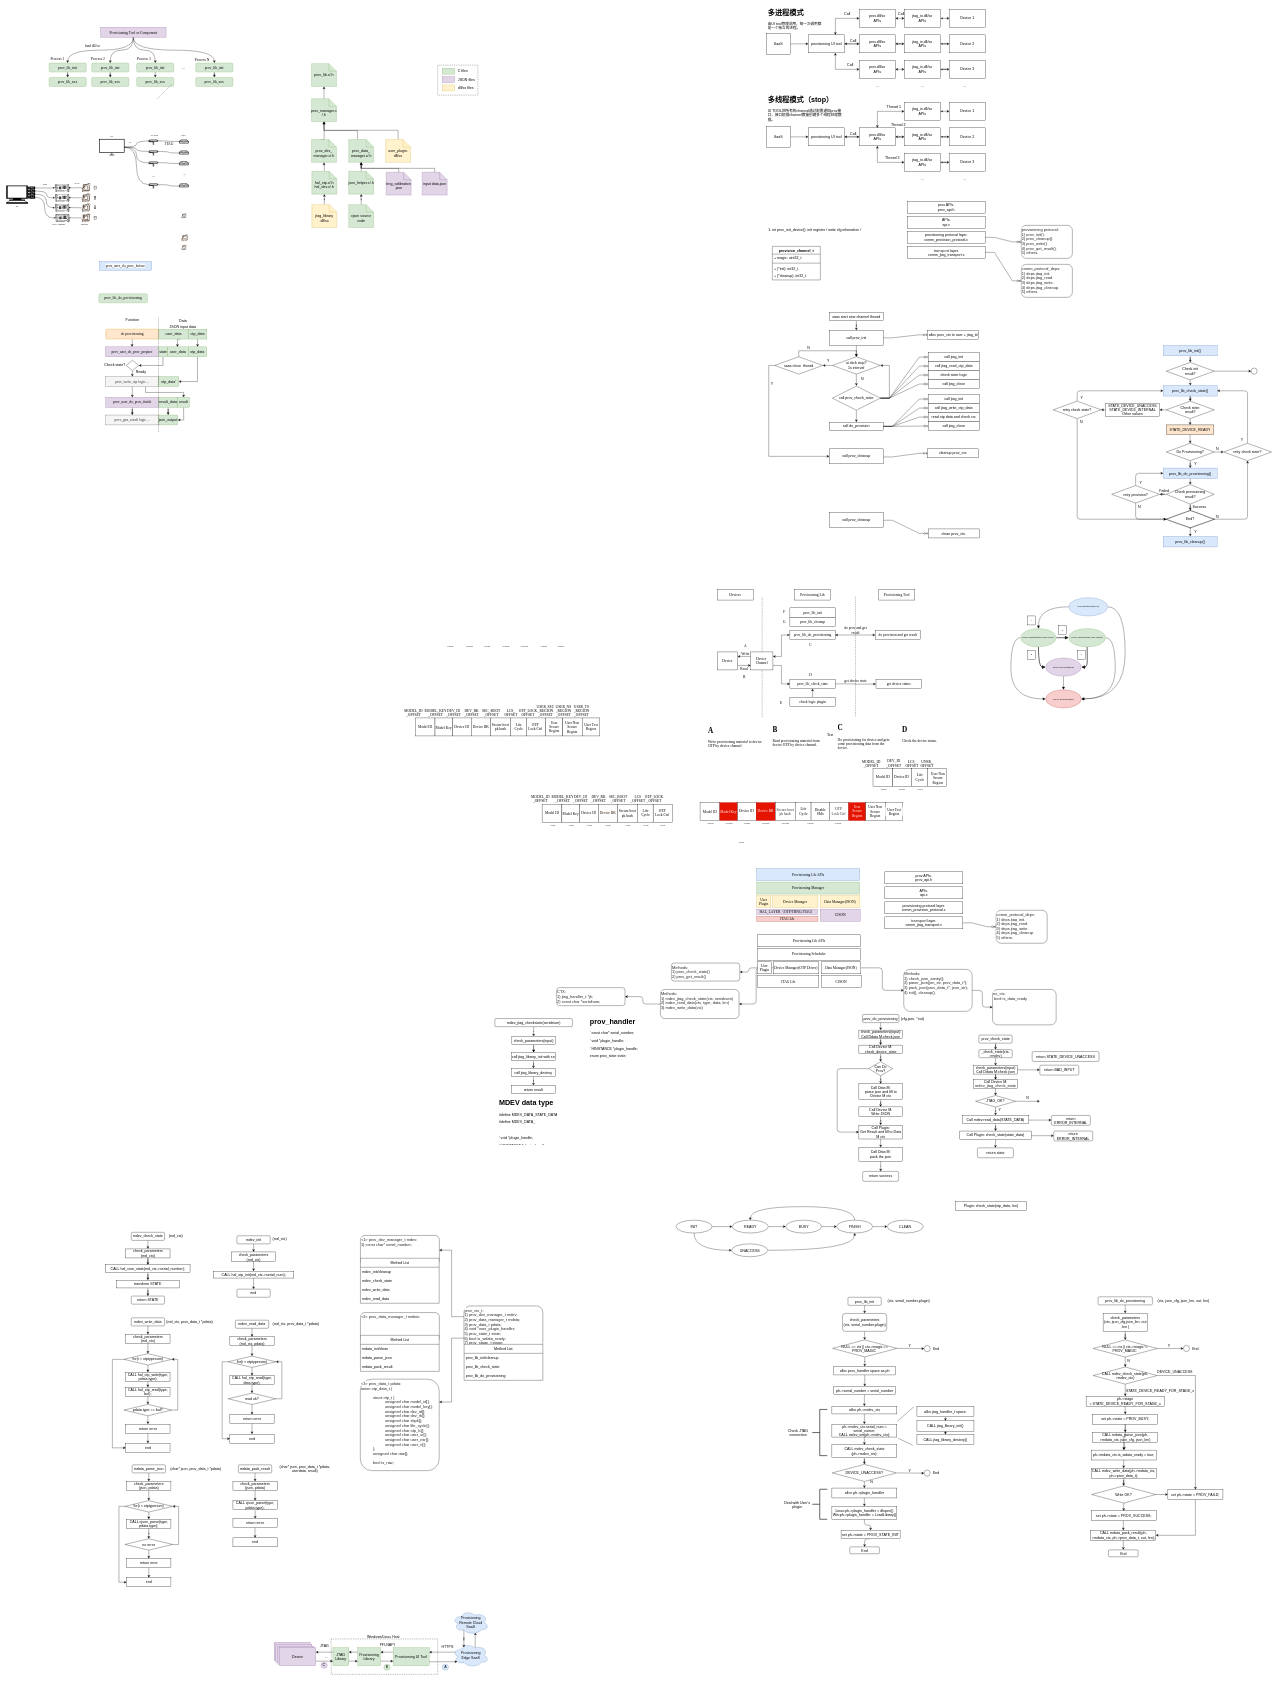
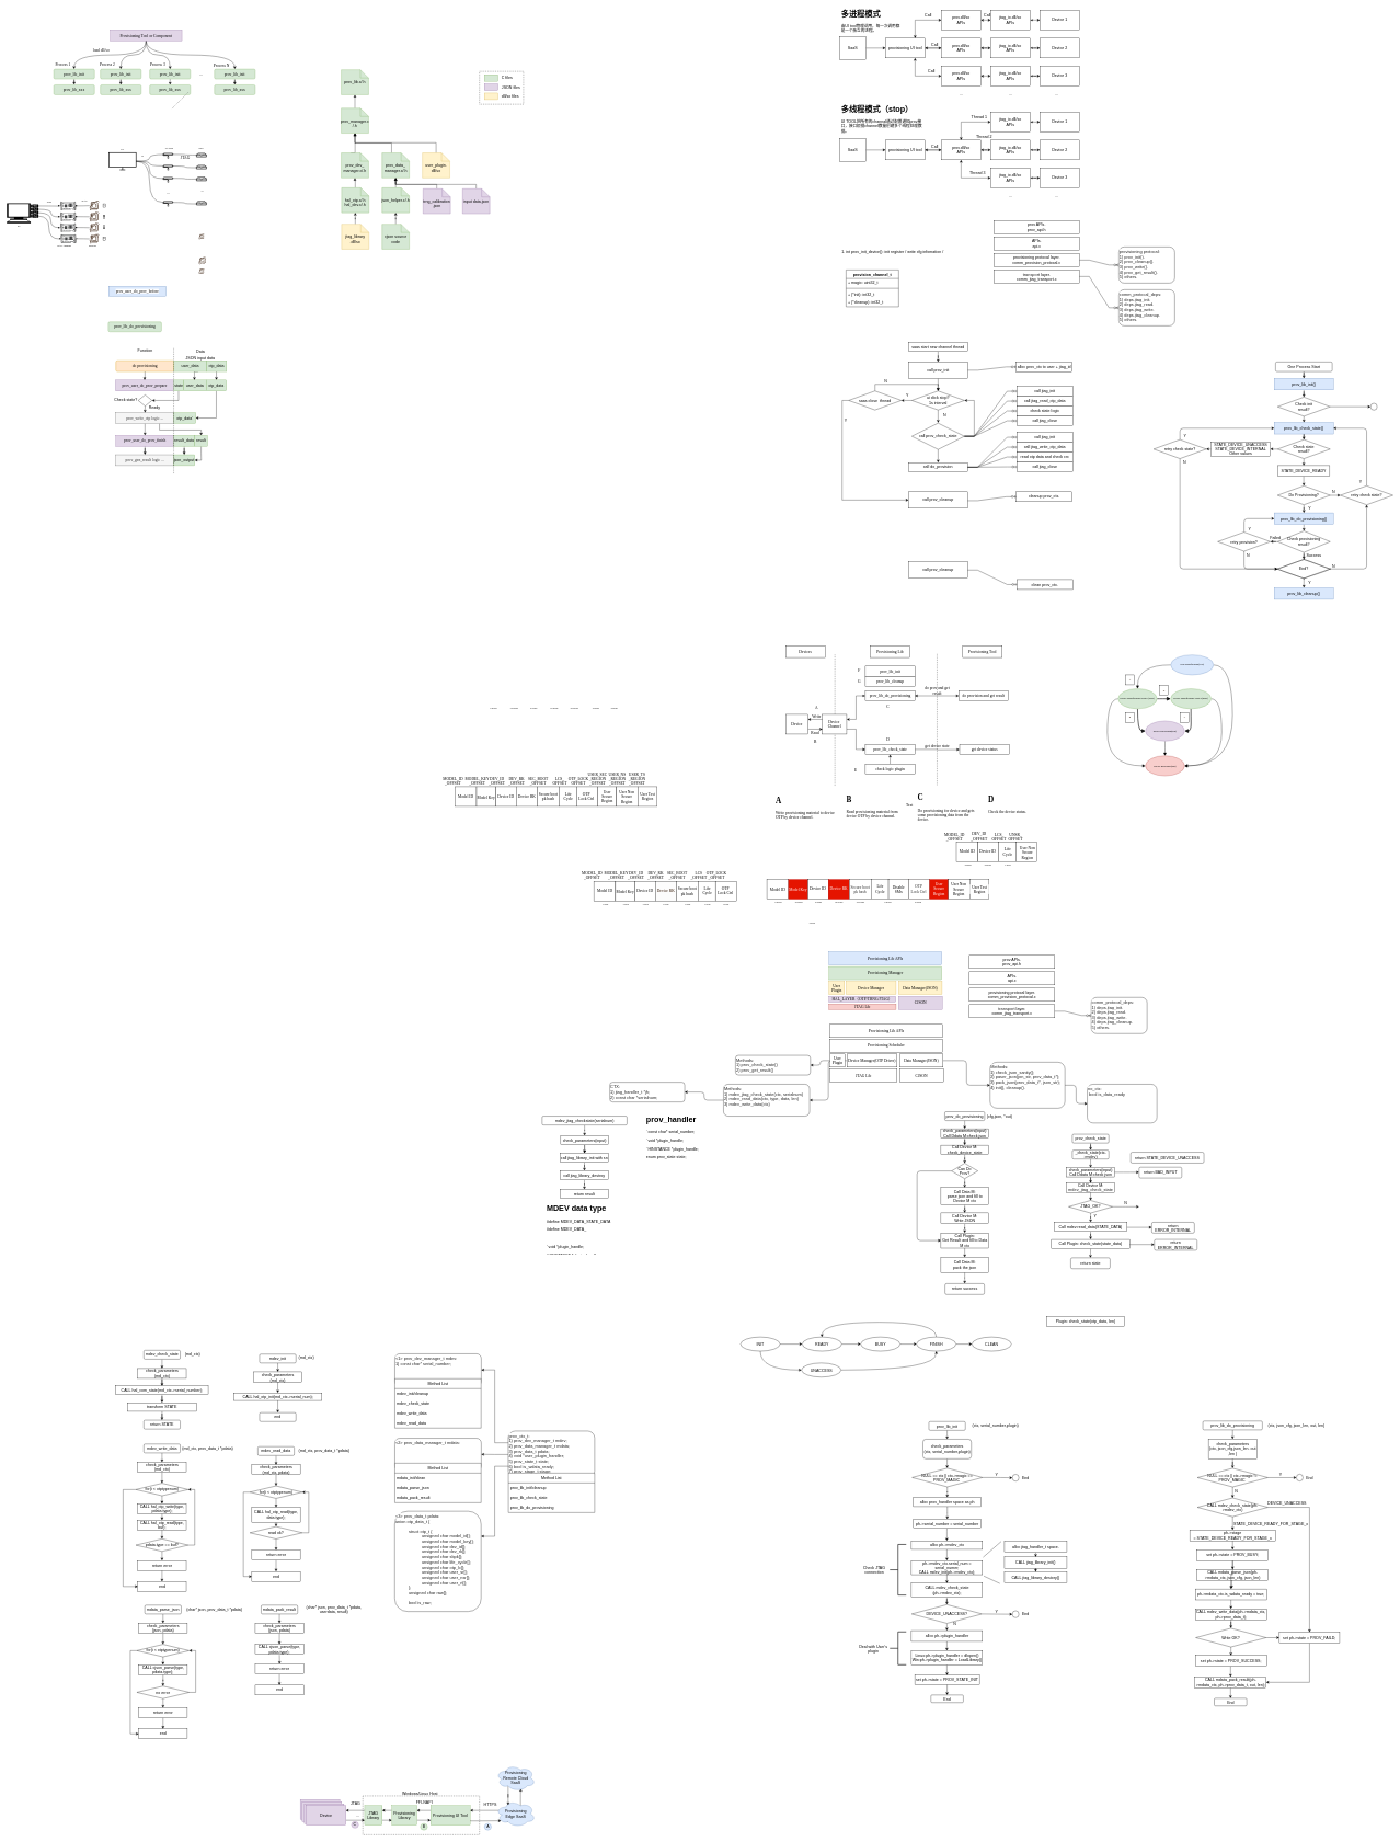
+ <mxCell id="250" value="One Process Start" style="rounded=1;whiteSpace=wrap;html=1;sketch=0;fontSize=12;" parent="1" vertex="1"><mxGeometry x="3880.75" y="1100" width="172.5" height="29" as="geometry" /></mxCell>
+ <mxCell id="249" style="edgeStyle=orthogonalEdgeStyle;curved=0;rounded=1;sketch=0;orthogonalLoop=1;jettySize=auto;html=1;exitX=0.5;exitY=1;exitDx=0;exitDy=0;fontSize=12;" parent="1" source="250" target="248" edge="1"><mxGeometry relative="1" as="geometry" /></mxCell>
- <mxCell id="267" value="STATE_DEVICE_READY" style="rounded=0;whiteSpace=wrap;html=1;align=center;verticalAlign=middle;fillColor=#ffe6cc;" parent="1" vertex="1"><mxGeometry x="3887.25" y="1415.25" width="158.5" height="32" as="geometry" /></mxCell>
+ <mxCell id="267" value="STATE_DEVICE_READY" style="rounded=0;whiteSpace=wrap;html=1;align=center;verticalAlign=middle;" parent="1" vertex="1"><mxGeometry x="3887.25" y="1415.25" width="158.5" height="32" as="geometry" /></mxCell>
+ <mxCell id="403" style="edgeStyle=orthogonalEdgeStyle;rounded=0;orthogonalLoop=1;jettySize=auto;html=1;exitX=0;exitY=0.5;exitDx=0;exitDy=0;" parent="1" source="367" target="381" edge="1"><mxGeometry relative="1" as="geometry" /></mxCell>
- <mxCell id="451" value="CALL hal_otp_read(type, data.type);" style="rounded=0;whiteSpace=wrap;html=1;sketch=0;fontSize=12;" parent="1" vertex="1"><mxGeometry x="765.75" y="4584.5" width="147.5" height="30" as="geometry" /></mxCell>
+ <mxCell id="451" value="CALL hal_otp_read(type, data.type);" style="rounded=0;whiteSpace=wrap;html=1;sketch=0;fontSize=12;" parent="1" vertex="1"><mxGeometry x="765.75" y="4584.5" width="147.5" height="45" as="geometry" /></mxCell>
- <mxCell id="342" value="set ph-&amp;gt;state = PROV_STATE_INIT" style="rounded=0;whiteSpace=wrap;html=1;sketch=0;fontSize=12;" parent="1" vertex="1"><mxGeometry x="2803.12" y="5100" width="196.75" height="28" as="geometry" /></mxCell>
+ <mxCell id="342" value="set ph-&amp;gt;state = PROV_STATE_INIT" style="rounded=0;whiteSpace=wrap;html=1;sketch=0;fontSize=12;" parent="1" vertex="1"><mxGeometry x="2783.12" y="5095" width="196.75" height="28" as="geometry" /></mxCell>
